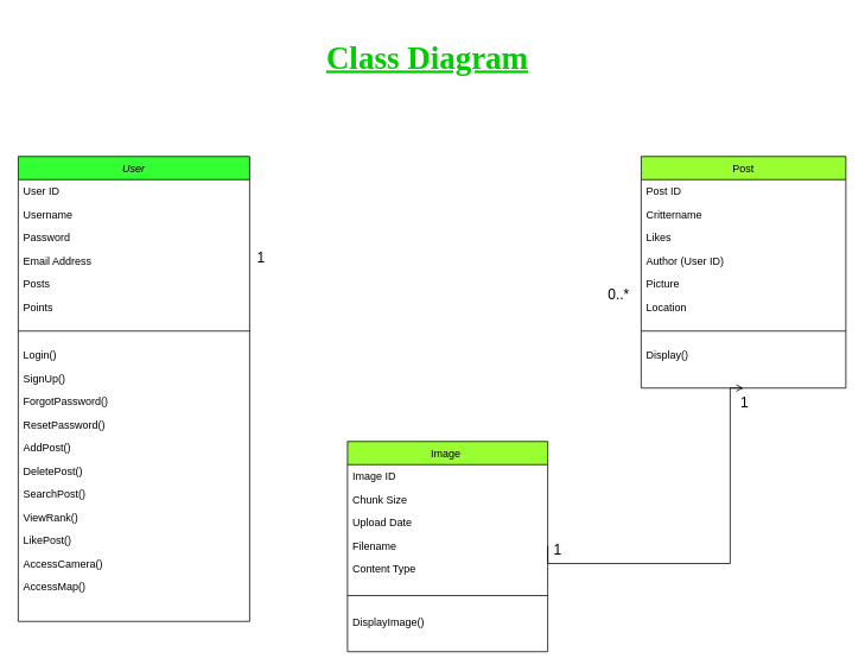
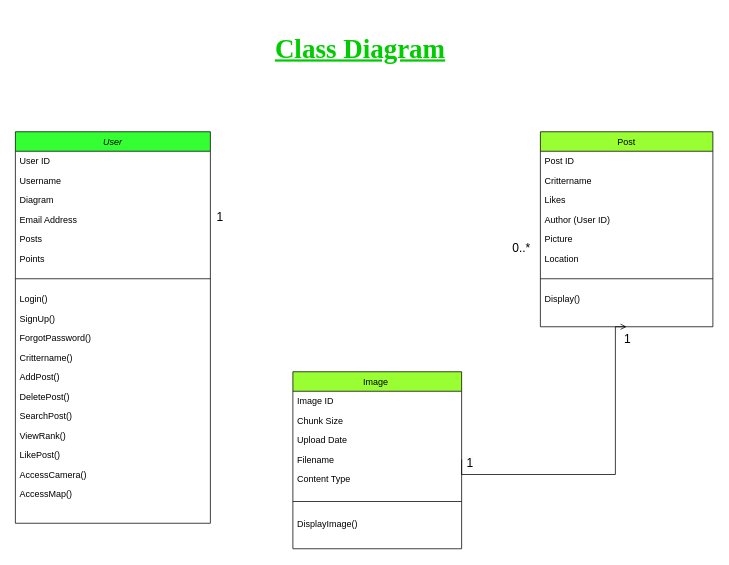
- <mxCell id="5" value="Password" style="text;align=left;verticalAlign=top;spacingLeft=4;spacingRight=4;overflow=hidden;rotatable=0;points=[[0,0.5],[1,0.5]];portConstraint=eastwest;rounded=0;shadow=0;html=0;" vertex="1" parent="2"><mxGeometry y="78" width="260" height="26" as="geometry" /></mxCell>
+ <mxCell id="5" value="Diagram" style="text;align=left;verticalAlign=top;spacingLeft=4;spacingRight=4;overflow=hidden;rotatable=0;points=[[0,0.5],[1,0.5]];portConstraint=eastwest;rounded=0;shadow=0;html=0;" vertex="1" parent="2"><mxGeometry y="78" width="260" height="26" as="geometry" /></mxCell>
- <mxCell id="13" value="ResetPassword()" style="text;align=left;verticalAlign=top;spacingLeft=4;spacingRight=4;overflow=hidden;rotatable=0;points=[[0,0.5],[1,0.5]];portConstraint=eastwest;" vertex="1" parent="2"><mxGeometry y="288" width="260" height="26" as="geometry" /></mxCell>
+ <mxCell id="13" value="Crittername()" style="text;align=left;verticalAlign=top;spacingLeft=4;spacingRight=4;overflow=hidden;rotatable=0;points=[[0,0.5],[1,0.5]];portConstraint=eastwest;" vertex="1" parent="2"><mxGeometry y="288" width="260" height="26" as="geometry" /></mxCell>
